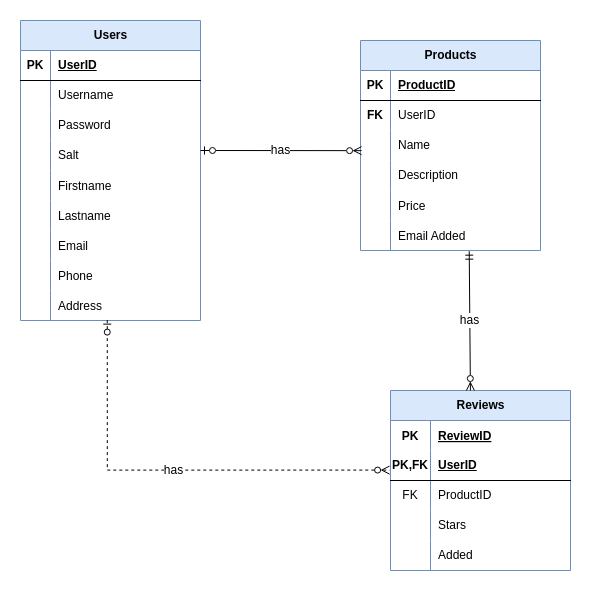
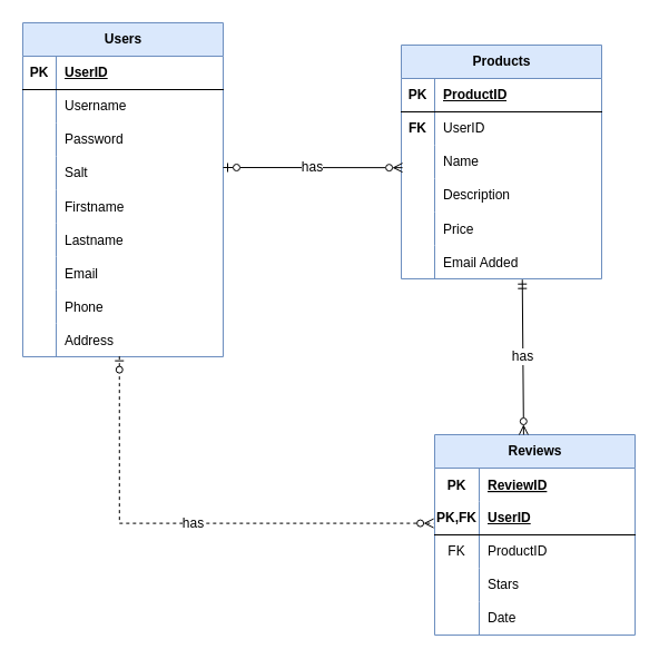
- <mxCell id="64" value="Added" style="shape=partialRectangle;connectable=0;fillColor=none;top=0;left=0;bottom=0;right=0;align=left;spacingLeft=6;overflow=hidden;whiteSpace=wrap;html=1;" vertex="1" parent="62"><mxGeometry x="40" width="140" height="30" as="geometry"><mxRectangle width="140" height="30" as="alternateBounds" /></mxGeometry></mxCell>
+ <mxCell id="64" value="Date" style="shape=partialRectangle;connectable=0;fillColor=none;top=0;left=0;bottom=0;right=0;align=left;spacingLeft=6;overflow=hidden;whiteSpace=wrap;html=1;" vertex="1" parent="62"><mxGeometry x="40" width="140" height="30" as="geometry"><mxRectangle width="140" height="30" as="alternateBounds" /></mxGeometry></mxCell>
